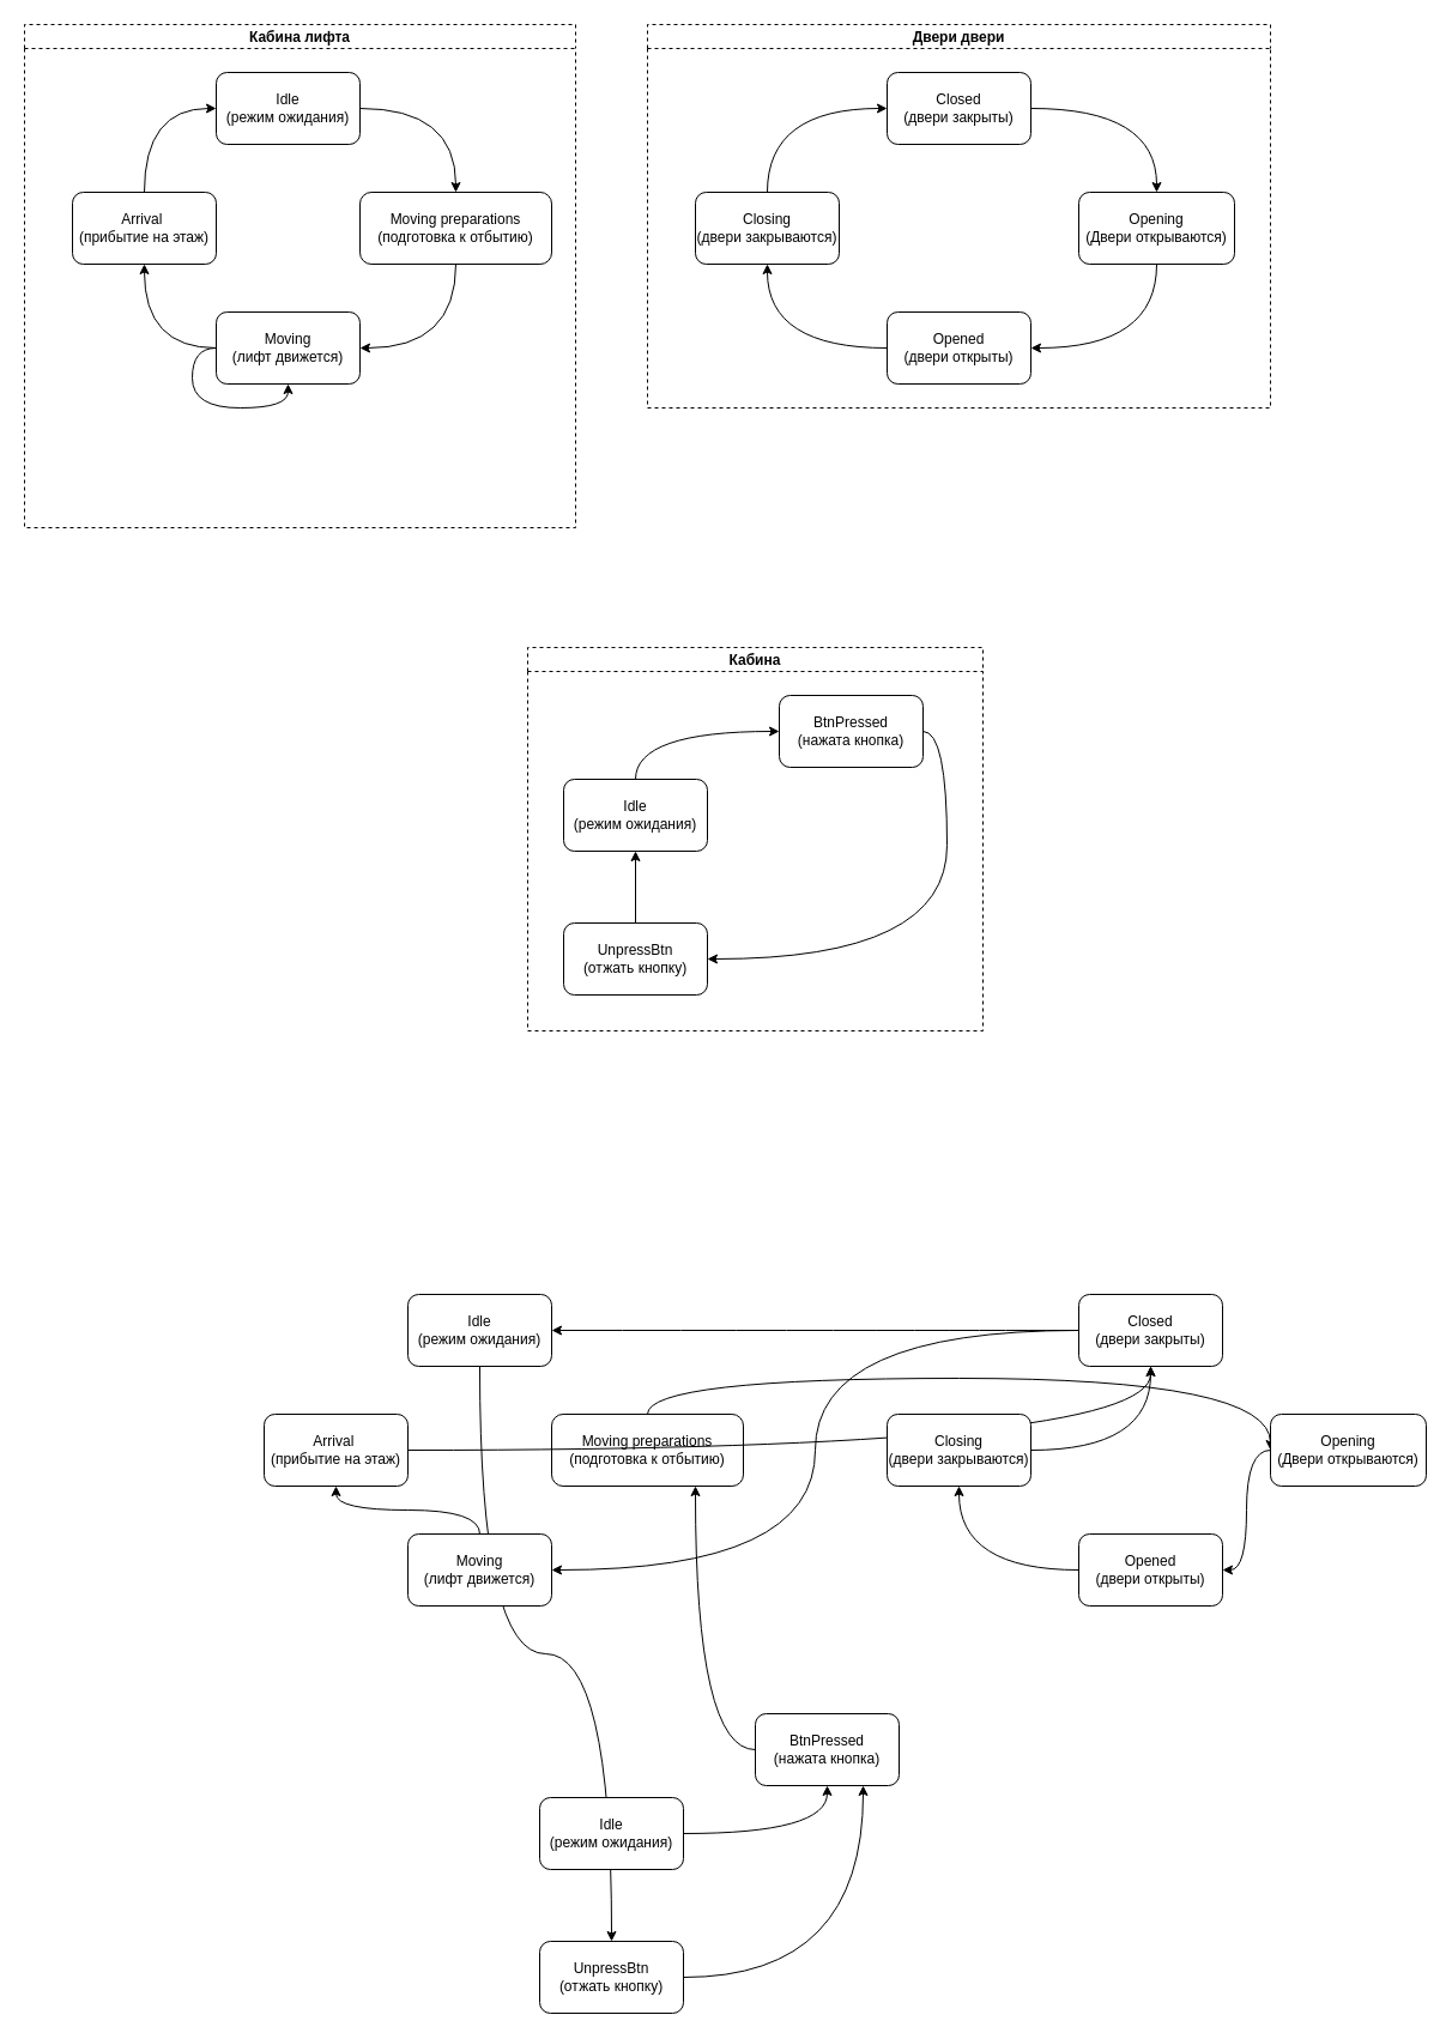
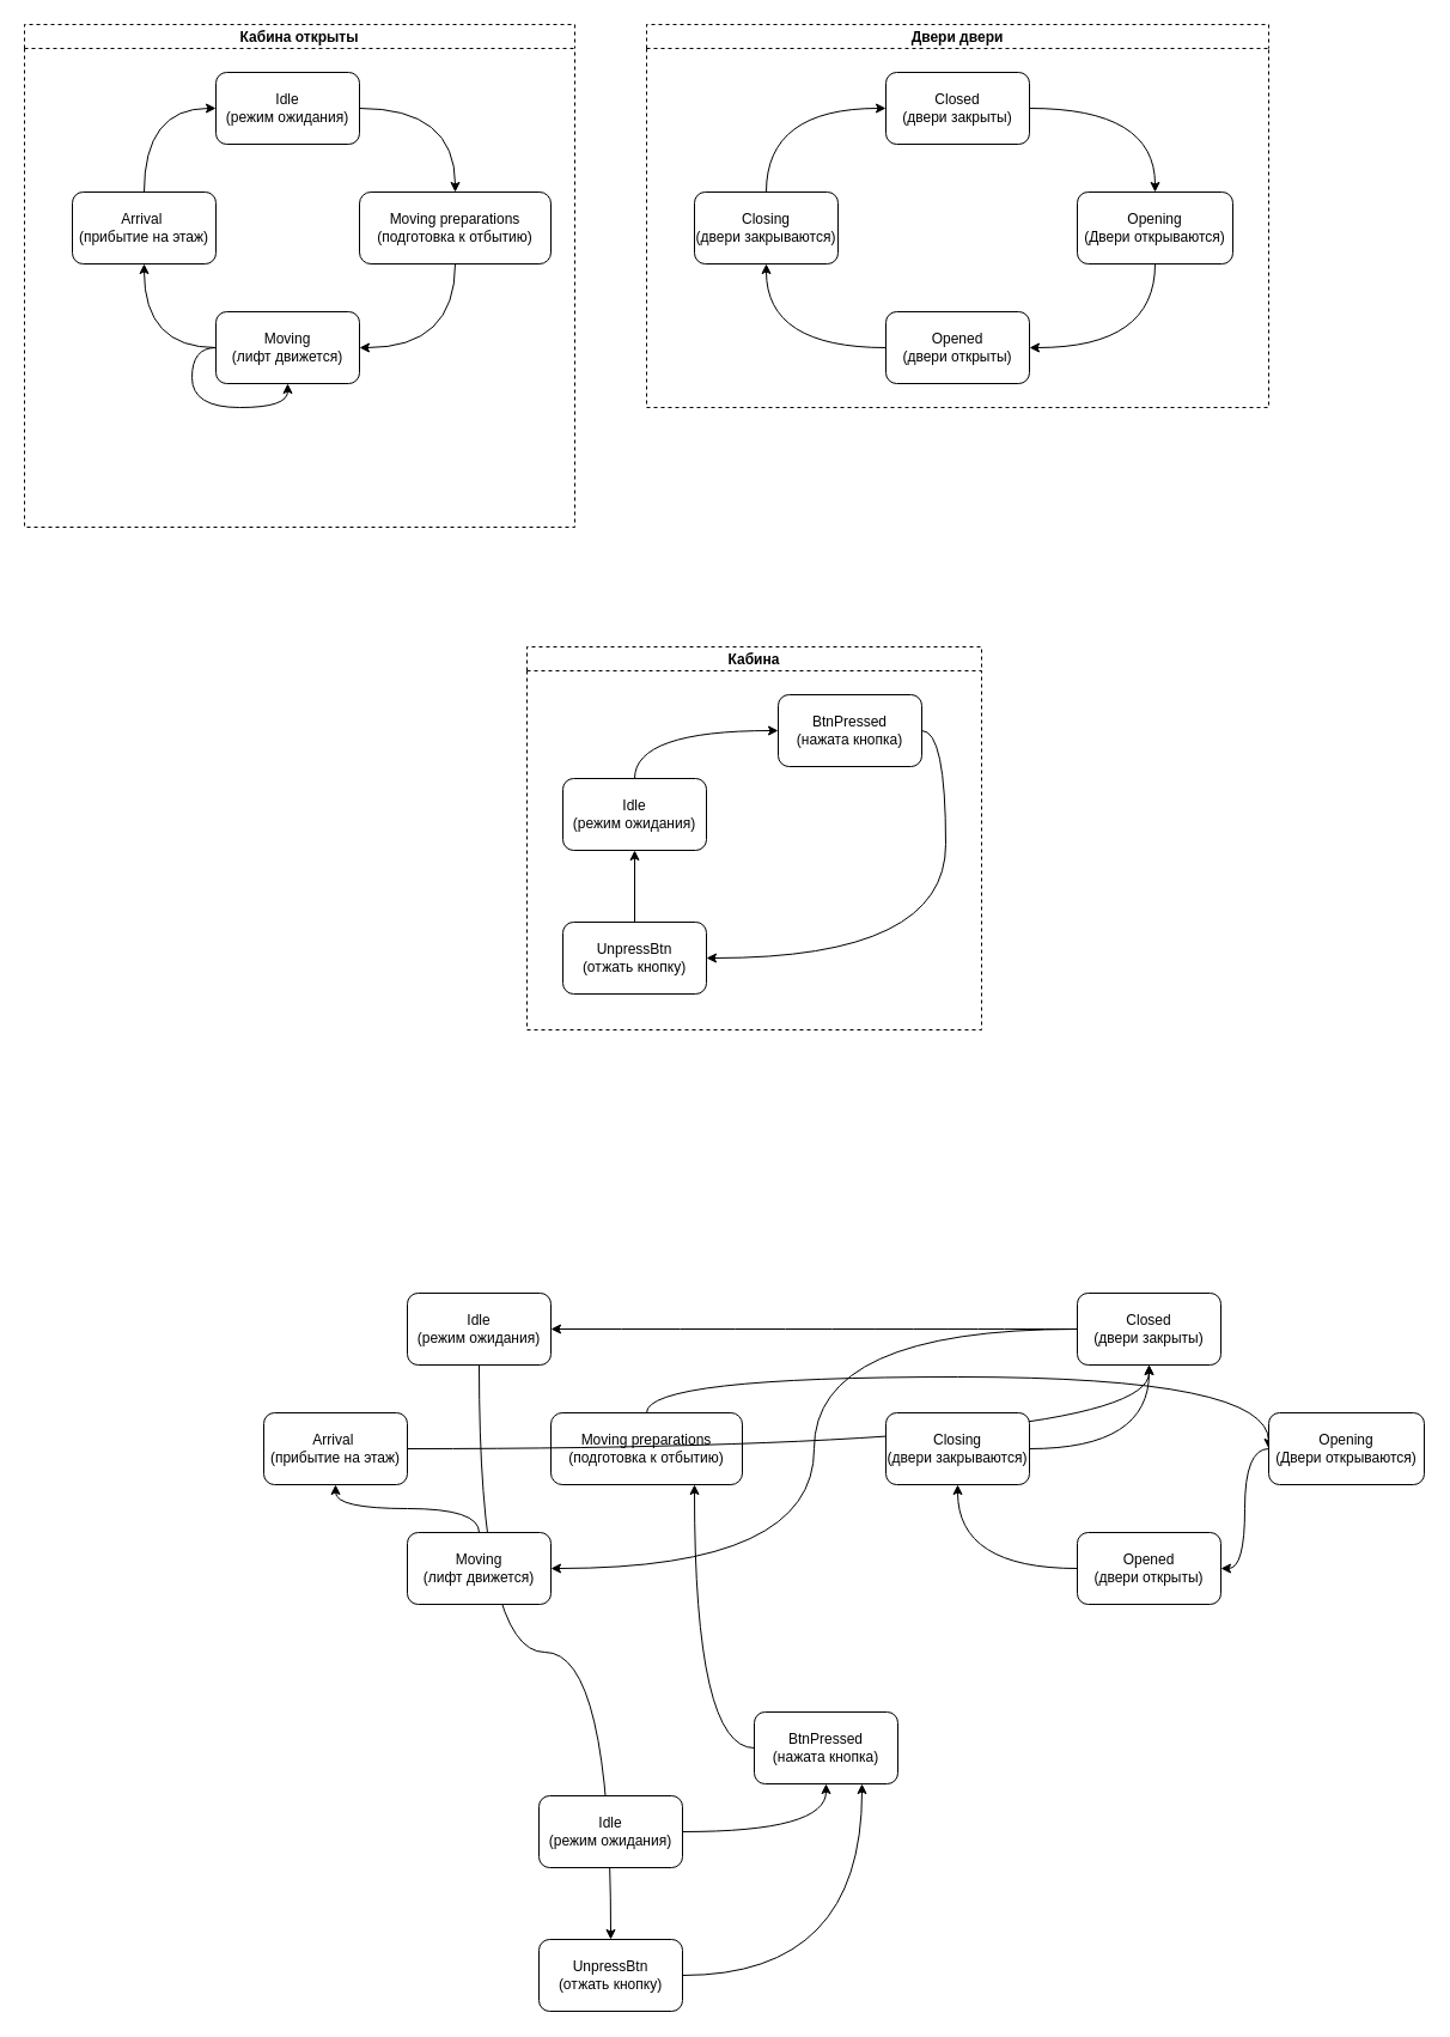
- <mxCell id="10" value="Кабина лифта" style="swimlane;startSize=20;dashed=1;" parent="1" vertex="1"><mxGeometry x="20" y="20" width="460" height="420" as="geometry" /></mxCell>
+ <mxCell id="10" value="Кабина открыты" style="swimlane;startSize=20;dashed=1;" parent="1" vertex="1"><mxGeometry x="20" y="20" width="460" height="420" as="geometry" /></mxCell>
